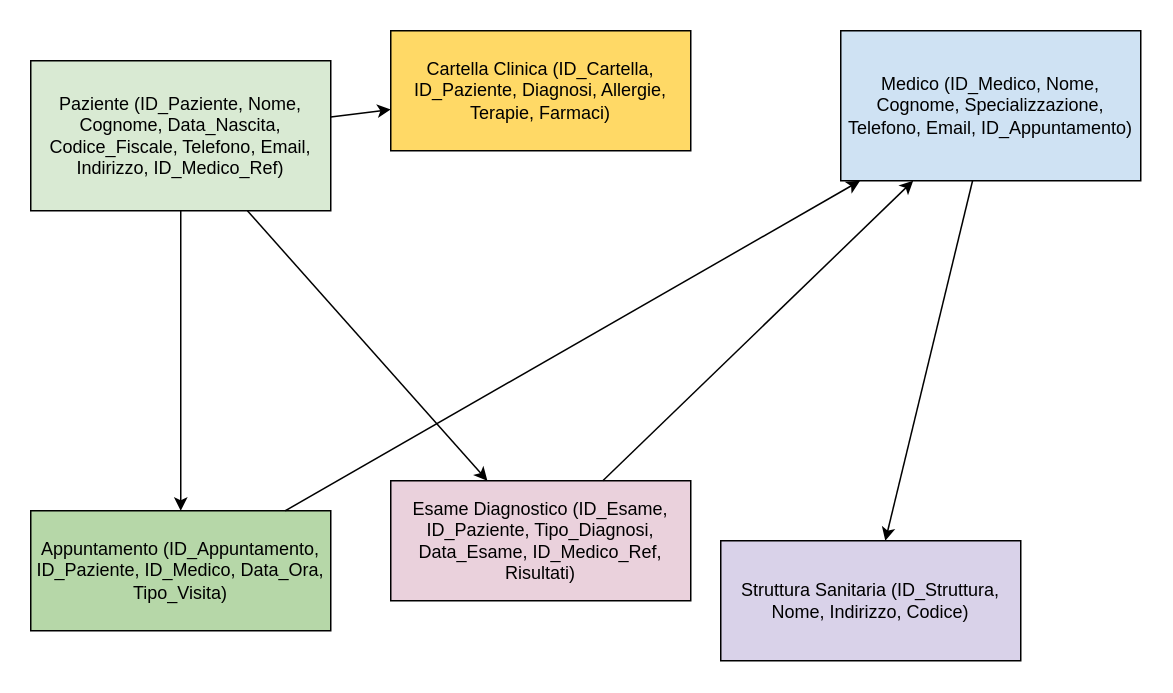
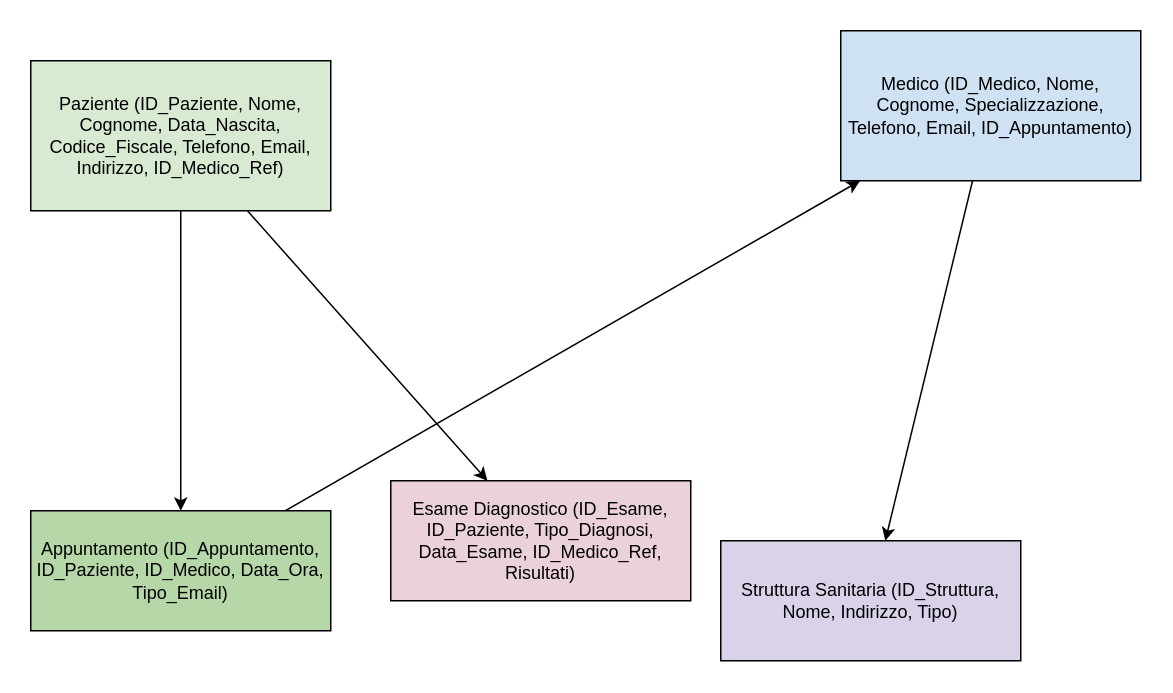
- <mxCell id="4" value="Cartella Clinica (ID_Cartella, ID_Paziente, Diagnosi, Allergie, Terapie, Farmaci)" style="shape=rectangle;whiteSpace=wrap;fillColor=#FFD966;" parent="1" vertex="1"><mxGeometry x="260" y="20" width="200" height="80" as="geometry" /></mxCell>
- <mxCell id="8" parent="1" source="2" target="4" edge="1"><mxGeometry relative="1" as="geometry" /></mxCell>
- <mxCell id="10" parent="1" source="5" target="3" edge="1"><mxGeometry relative="1" as="geometry" /></mxCell>
- <mxCell id="6" value="Appuntamento (ID_Appuntamento, ID_Paziente, ID_Medico, Data_Ora, Tipo_Visita)" style="shape=rectangle;whiteSpace=wrap;fillColor=#B6D7A8;" parent="1" vertex="1"><mxGeometry x="20" y="340" width="200" height="80" as="geometry" /></mxCell>
+ <mxCell id="6" value="Appuntamento (ID_Appuntamento, ID_Paziente, ID_Medico, Data_Ora, Tipo_Email)" style="shape=rectangle;whiteSpace=wrap;fillColor=#B6D7A8;" parent="1" vertex="1"><mxGeometry x="20" y="340" width="200" height="80" as="geometry" /></mxCell>
- <mxCell id="7" value="Struttura Sanitaria (ID_Struttura, Nome, Indirizzo, Codice)" style="shape=rectangle;whiteSpace=wrap;fillColor=#D9D2E9;" parent="1" vertex="1"><mxGeometry x="480" y="360" width="200" height="80" as="geometry" /></mxCell>
+ <mxCell id="7" value="Struttura Sanitaria (ID_Struttura, Nome, Indirizzo, Tipo)" style="shape=rectangle;whiteSpace=wrap;fillColor=#D9D2E9;" parent="1" vertex="1"><mxGeometry x="480" y="360" width="200" height="80" as="geometry" /></mxCell>
